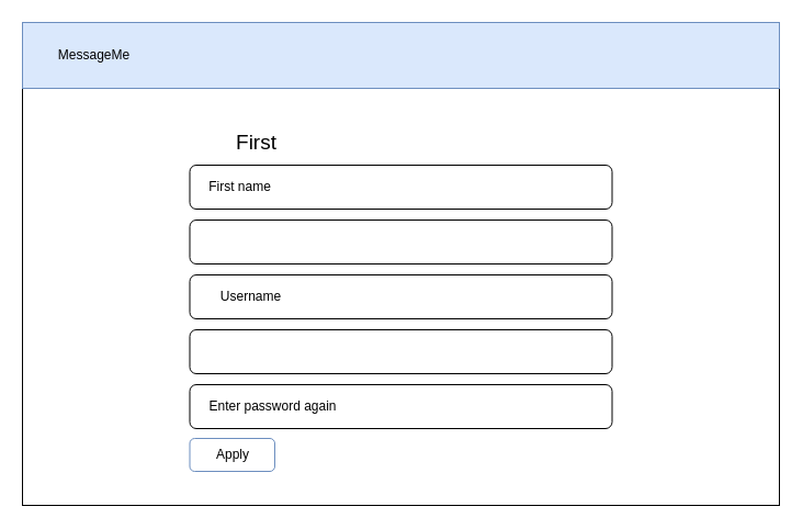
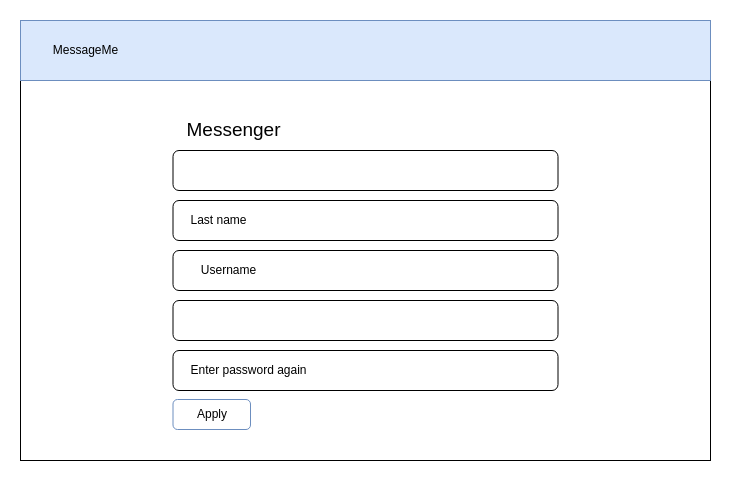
- <mxCell id="5" value="First" style="text;html=1;align=center;verticalAlign=middle;resizable=0;points=[];autosize=1;strokeColor=none;fillColor=none;fontSize=19;" parent="1" vertex="1"><mxGeometry x="172.5" y="110" width="120" height="40" as="geometry" /></mxCell>
+ <mxCell id="5" value="Messenger" style="text;html=1;align=center;verticalAlign=middle;resizable=0;points=[];autosize=1;strokeColor=none;fillColor=none;fontSize=19;" parent="1" vertex="1"><mxGeometry x="172.5" y="110" width="120" height="40" as="geometry" /></mxCell>
- <mxCell id="7" value="First name" style="text;html=1;align=center;verticalAlign=middle;resizable=0;points=[];autosize=1;strokeColor=none;fillColor=none;" parent="1" vertex="1"><mxGeometry x="177.5" y="155" width="80" height="30" as="geometry" /></mxCell>
+ <mxCell id="9" value="Last name" style="text;html=1;align=center;verticalAlign=middle;resizable=0;points=[];autosize=1;strokeColor=none;fillColor=none;" parent="1" vertex="1"><mxGeometry x="177.5" y="205" width="80" height="30" as="geometry" /></mxCell>
